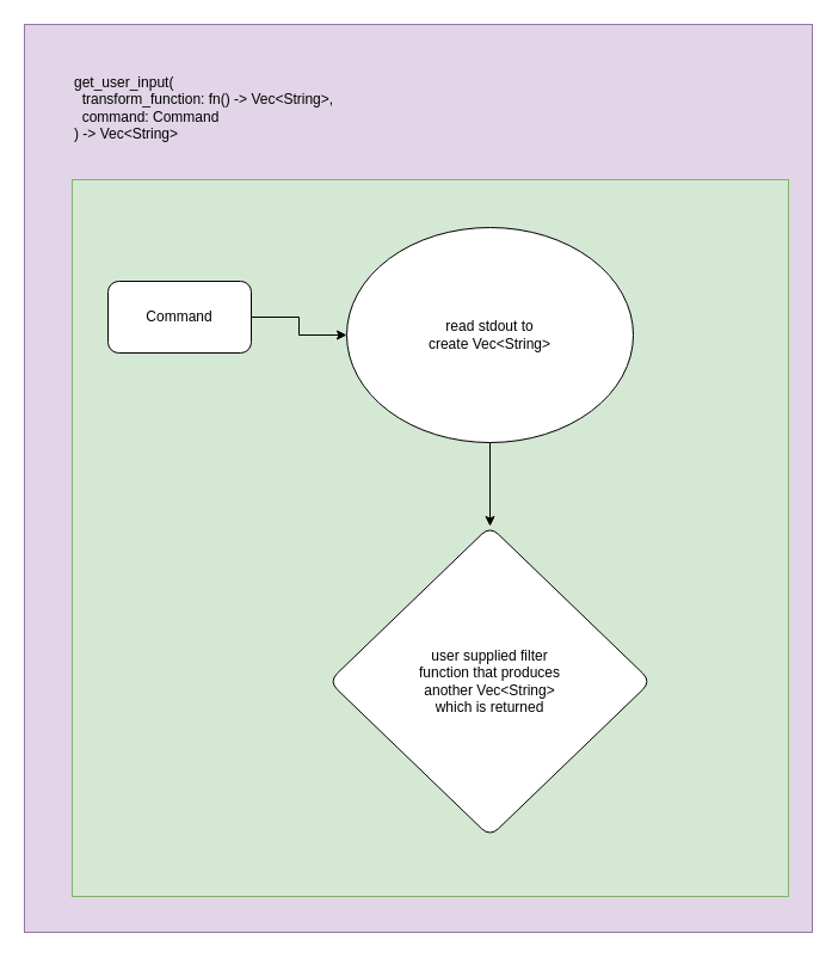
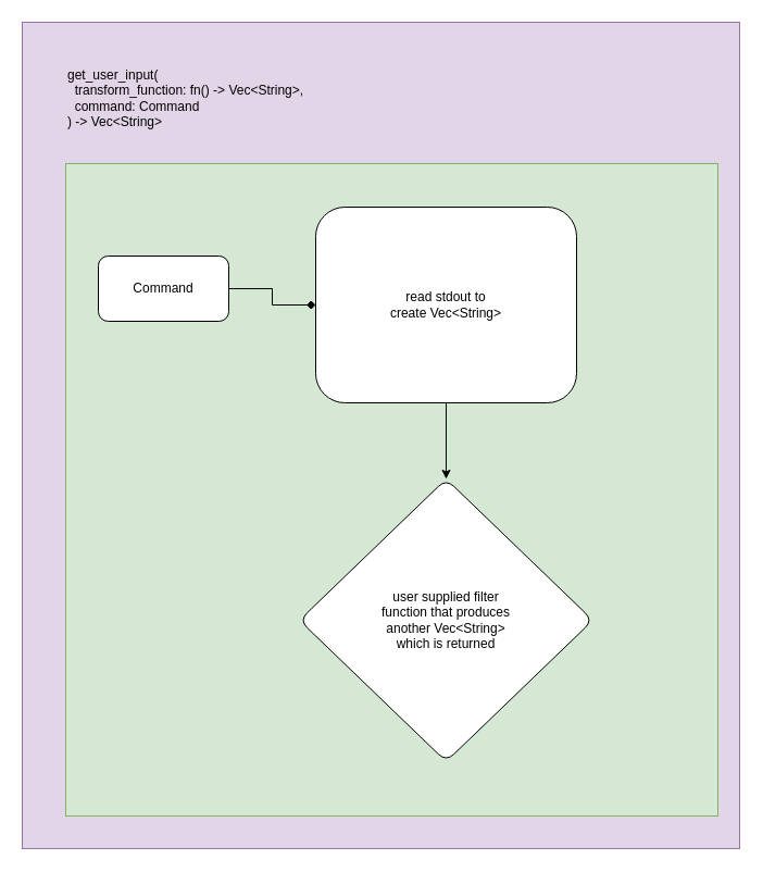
- <mxCell id="4" value="" style="edgeStyle=orthogonalEdgeStyle;rounded=0;orthogonalLoop=1;jettySize=auto;html=1;" parent="1" source="5" target="7" edge="1"><mxGeometry relative="1" as="geometry" /></mxCell>
+ <mxCell id="4" value="" style="edgeStyle=orthogonalEdgeStyle;rounded=0;orthogonalLoop=1;jettySize=auto;html=1;endArrow=diamond;" parent="1" source="5" target="7" edge="1"><mxGeometry relative="1" as="geometry" /></mxCell>
- <mxCell id="7" value="read stdout to&lt;br&gt;create Vec&amp;lt;String&amp;gt;" style="ellipse;whiteSpace=wrap;html=1;" parent="1" vertex="1"><mxGeometry x="290" y="190" width="240" height="180" as="geometry" /></mxCell>
+ <mxCell id="7" value="read stdout to&lt;br&gt;create Vec&amp;lt;String&amp;gt;" style="rounded=1;whiteSpace=wrap;html=1;" parent="1" vertex="1"><mxGeometry x="290" y="190" width="240" height="180" as="geometry" /></mxCell>
